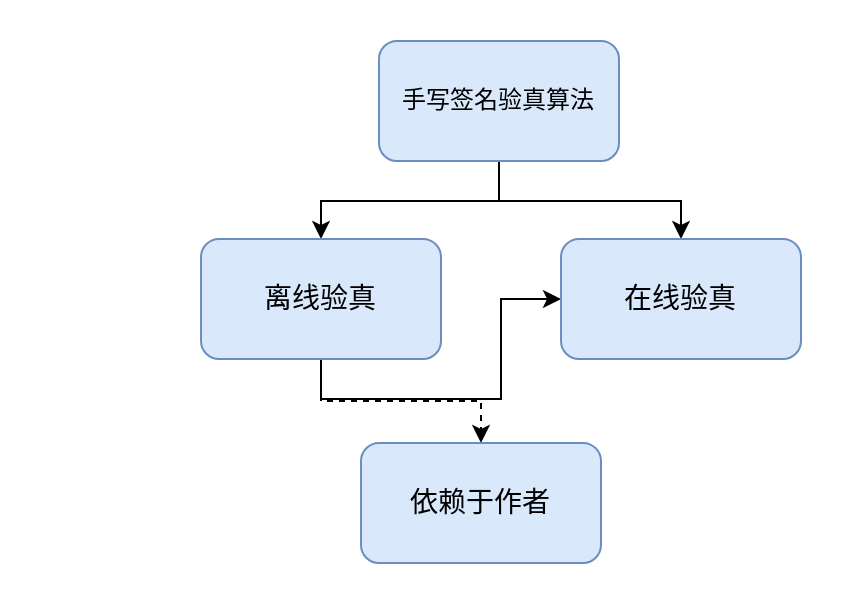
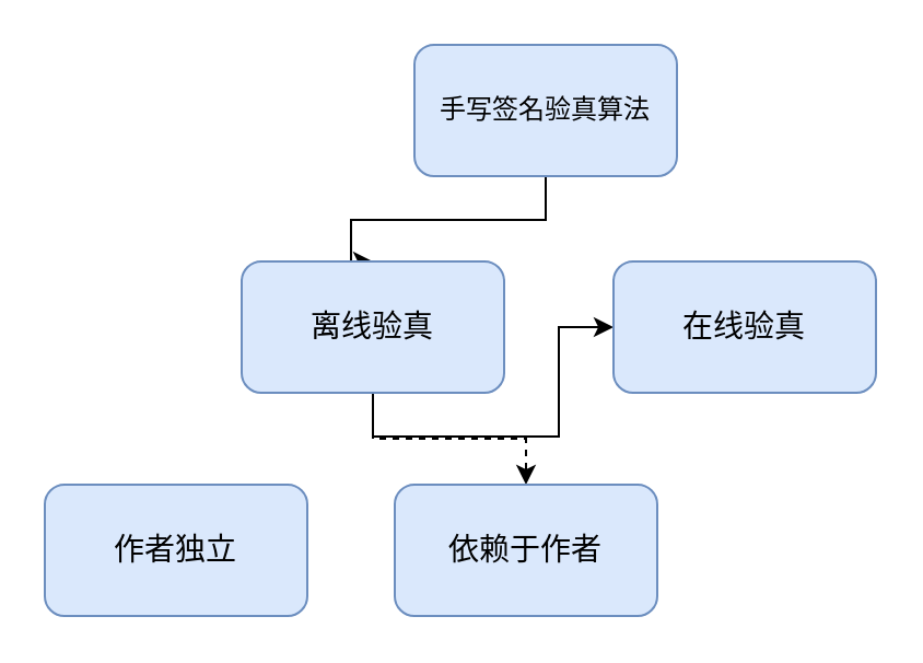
- <mxCell id="3" style="edgeStyle=orthogonalEdgeStyle;rounded=0;orthogonalLoop=1;jettySize=auto;html=1;exitX=0.5;exitY=1;exitDx=0;exitDy=0;entryX=0.5;entryY=0;entryDx=0;entryDy=0;" edge="1" parent="1" source="4" target="8"><mxGeometry relative="1" as="geometry"><Array as="points"><mxPoint x="249" y="100" /><mxPoint x="340" y="100" /></Array></mxGeometry></mxCell>
- <mxCell id="7" value="&lt;font style=&quot;font-size: 14px;&quot;&gt;离线验真&lt;/font&gt;" style="rounded=1;whiteSpace=wrap;html=1;fillColor=#dae8fc;strokeColor=#6c8ebf;" vertex="1" parent="1"><mxGeometry x="100" y="119" width="120" height="60" as="geometry" /></mxCell>
+ <mxCell id="7" value="&lt;font style=&quot;font-size: 14px;&quot;&gt;离线验真&lt;/font&gt;" style="rounded=1;whiteSpace=wrap;html=1;fillColor=#dae8fc;strokeColor=#6c8ebf;" vertex="1" parent="1"><mxGeometry x="110" y="119" width="120" height="60" as="geometry" /></mxCell>
+ <mxCell id="9" value="&lt;font style=&quot;font-size: 14px;&quot;&gt;作者独立&lt;/font&gt;" style="rounded=1;whiteSpace=wrap;html=1;fillColor=#dae8fc;strokeColor=#6c8ebf;" vertex="1" parent="1"><mxGeometry x="20" y="221" width="120" height="60" as="geometry" /></mxCell>
